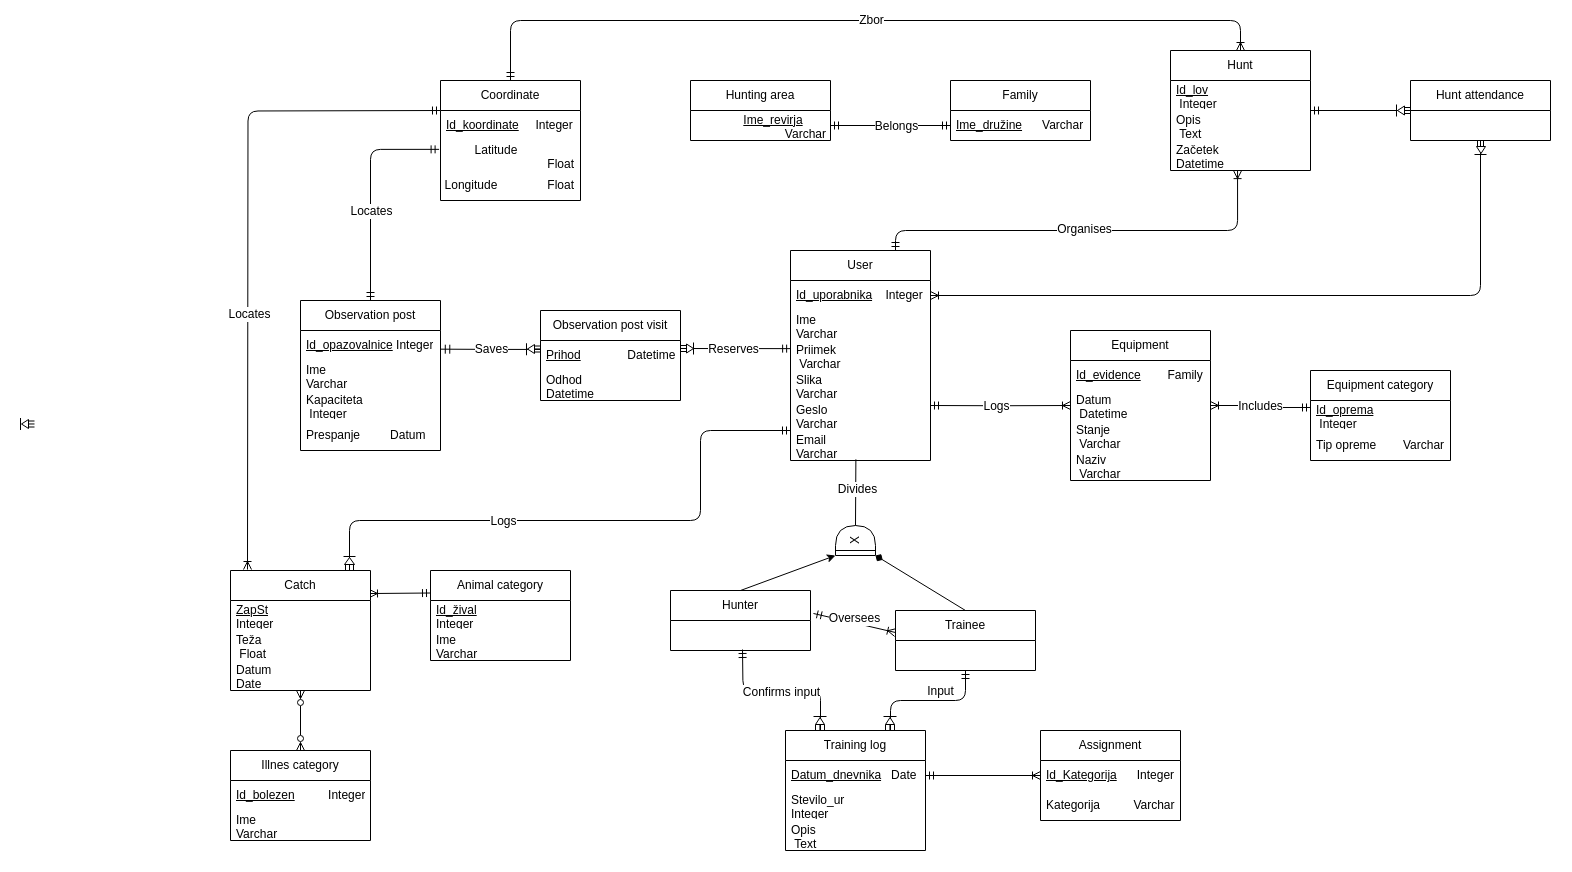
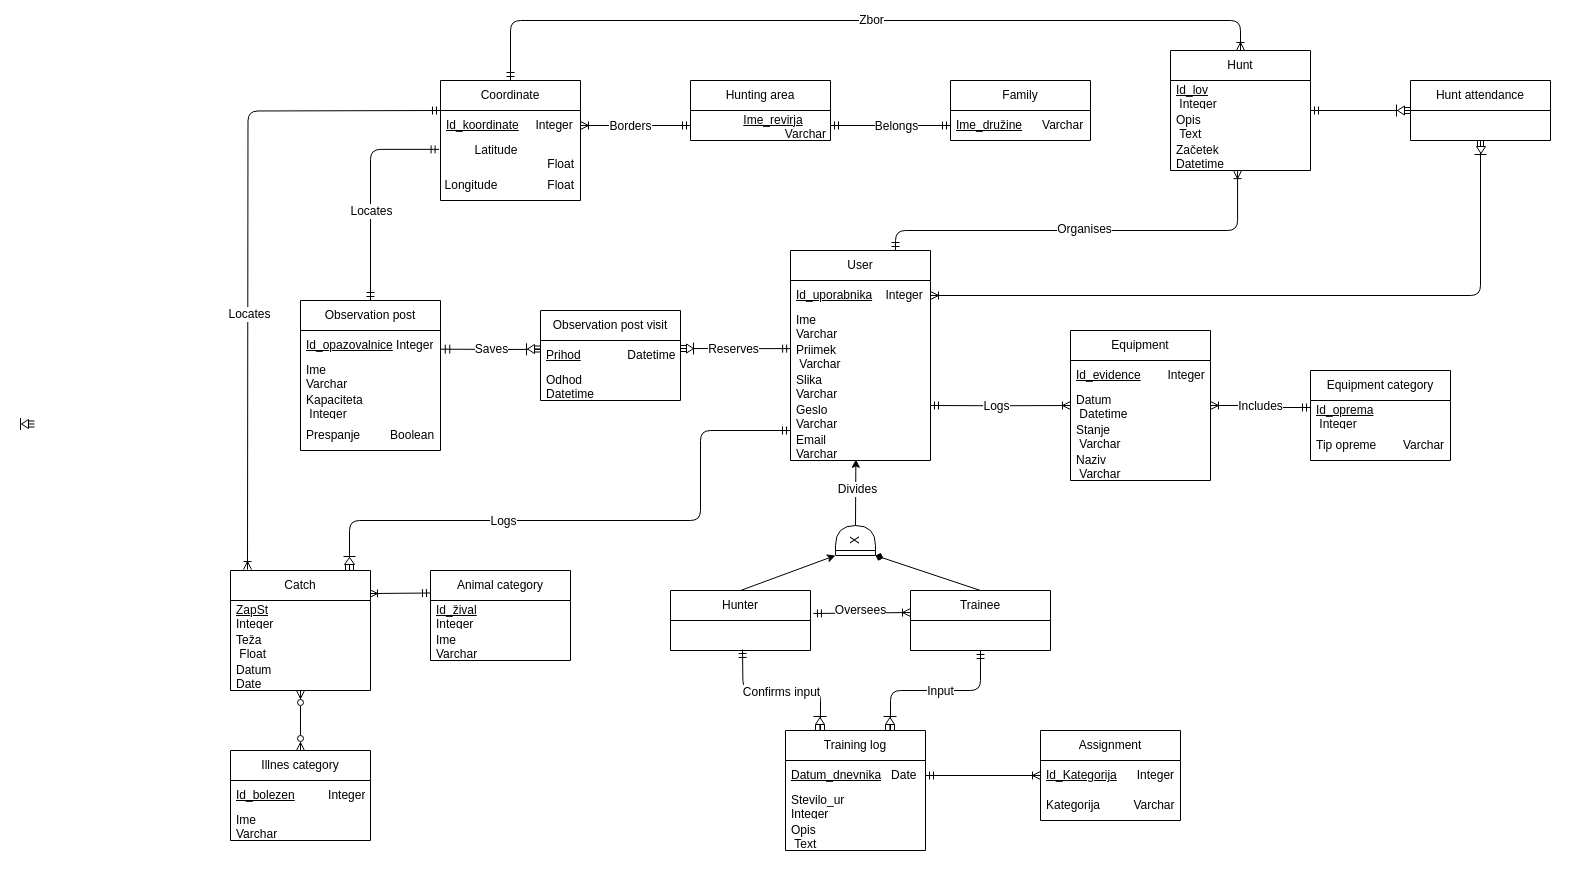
+ <mxCell id="69" style="html=1;exitX=0;exitY=0.5;exitDx=0;exitDy=0;entryX=1;entryY=0.5;entryDx=0;entryDy=0;strokeWidth=1;startArrow=ERmandOne;startFill=0;endArrow=ERoneToMany;endFill=0;strokeColor=default;edgeStyle=orthogonalEdgeStyle;" parent="1" source="32" target="66" edge="1"><mxGeometry relative="1" as="geometry"><mxPoint x="700" y="205" as="sourcePoint" /></mxGeometry></mxCell>
+ <mxCell id="70" value="Borders" style="edgeLabel;html=1;align=center;verticalAlign=middle;resizable=0;points=[];fontSize=12;" parent="69" vertex="1" connectable="0"><mxGeometry x="0.4" relative="1" as="geometry"><mxPoint x="16" as="offset" /></mxGeometry></mxCell>
- <mxCell id="53" value="&lt;u&gt;Id_evidence&lt;/u&gt;&amp;nbsp; &amp;nbsp; &amp;nbsp; &amp;nbsp; Family" style="text;strokeColor=none;fillColor=none;align=left;verticalAlign=middle;spacingLeft=4;spacingRight=4;overflow=hidden;points=[[0,0.5],[1,0.5]];portConstraint=eastwest;rotatable=0;whiteSpace=wrap;html=1;" parent="52" vertex="1"><mxGeometry y="30" width="140" height="30" as="geometry" /></mxCell>
+ <mxCell id="53" value="&lt;u&gt;Id_evidence&lt;/u&gt;&amp;nbsp; &amp;nbsp; &amp;nbsp; &amp;nbsp; Integer" style="text;strokeColor=none;fillColor=none;align=left;verticalAlign=middle;spacingLeft=4;spacingRight=4;overflow=hidden;points=[[0,0.5],[1,0.5]];portConstraint=eastwest;rotatable=0;whiteSpace=wrap;html=1;" parent="52" vertex="1"><mxGeometry y="30" width="140" height="30" as="geometry" /></mxCell>
- <mxCell id="20" value="Prespanje&amp;nbsp; &amp;nbsp; &amp;nbsp; &amp;nbsp; &amp;nbsp;Datum" style="text;strokeColor=none;fillColor=none;align=left;verticalAlign=middle;spacingLeft=4;spacingRight=4;overflow=hidden;points=[[0,0.5],[1,0.5]];portConstraint=eastwest;rotatable=0;whiteSpace=wrap;html=1;" parent="16" vertex="1"><mxGeometry y="120" width="140" height="30" as="geometry" /></mxCell>
+ <mxCell id="20" value="Prespanje&amp;nbsp; &amp;nbsp; &amp;nbsp; &amp;nbsp; &amp;nbsp;Boolean" style="text;strokeColor=none;fillColor=none;align=left;verticalAlign=middle;spacingLeft=4;spacingRight=4;overflow=hidden;points=[[0,0.5],[1,0.5]];portConstraint=eastwest;rotatable=0;whiteSpace=wrap;html=1;" parent="16" vertex="1"><mxGeometry y="120" width="140" height="30" as="geometry" /></mxCell>
- <mxCell id="81" style="html=1;startArrow=none;exitX=1;exitY=0.5;exitDx=0;exitDy=0;entryX=0.467;entryY=0.961;entryDx=0;entryDy=0;entryPerimeter=0;endArrow=none;" parent="1" source="49" target="10" edge="1"><mxGeometry relative="1" as="geometry"><mxPoint x="855" y="490" as="targetPoint" /></mxGeometry></mxCell>
+ <mxCell id="81" style="html=1;startArrow=none;exitX=1;exitY=0.5;exitDx=0;exitDy=0;entryX=0.467;entryY=0.961;entryDx=0;entryDy=0;entryPerimeter=0;" parent="1" source="49" target="10" edge="1"><mxGeometry relative="1" as="geometry"><mxPoint x="855" y="490" as="targetPoint" /></mxGeometry></mxCell>
- <mxCell id="46" value="Trainee" style="swimlane;fontStyle=0;childLayout=stackLayout;horizontal=1;startSize=30;horizontalStack=0;resizeParent=1;resizeParentMax=0;resizeLast=0;collapsible=1;marginBottom=0;whiteSpace=wrap;html=1;" parent="1" vertex="1"><mxGeometry x="895" y="610" width="140" height="60" as="geometry" /></mxCell>
+ <mxCell id="46" value="Trainee" style="swimlane;fontStyle=0;childLayout=stackLayout;horizontal=1;startSize=30;horizontalStack=0;resizeParent=1;resizeParentMax=0;resizeLast=0;collapsible=1;marginBottom=0;whiteSpace=wrap;html=1;" parent="1" vertex="1"><mxGeometry x="910" y="590" width="140" height="60" as="geometry" /></mxCell>
